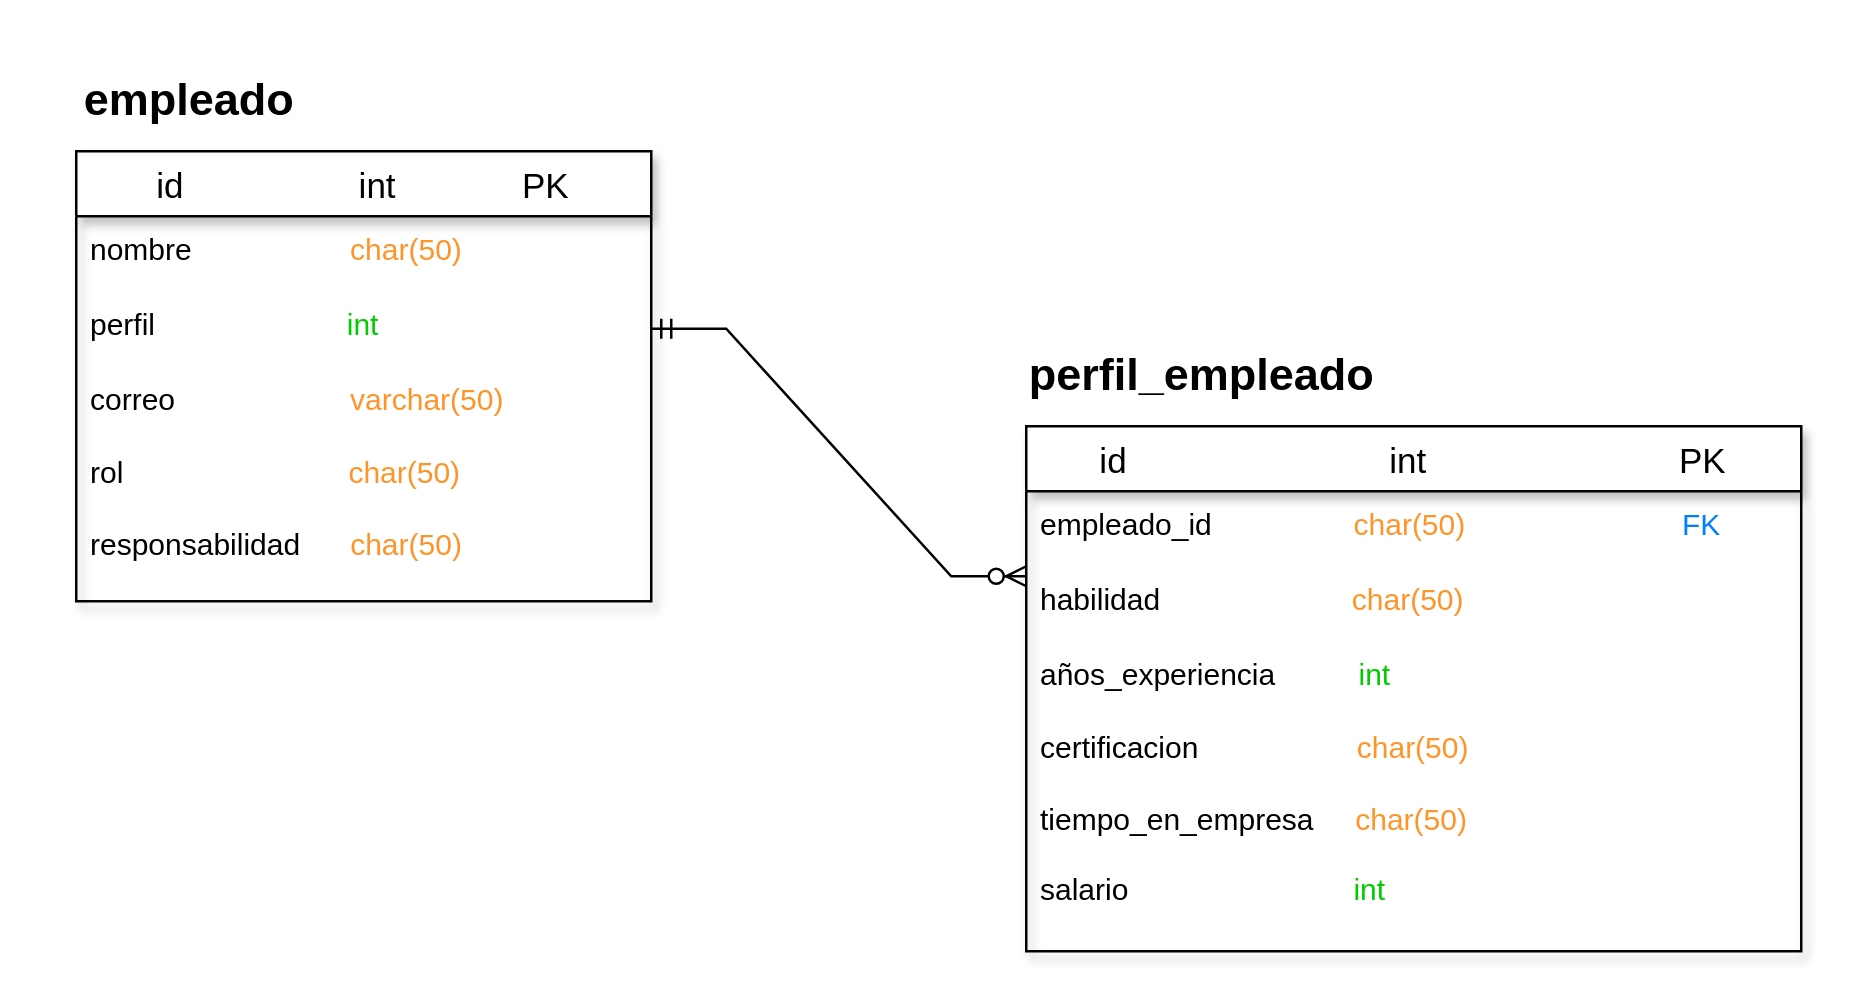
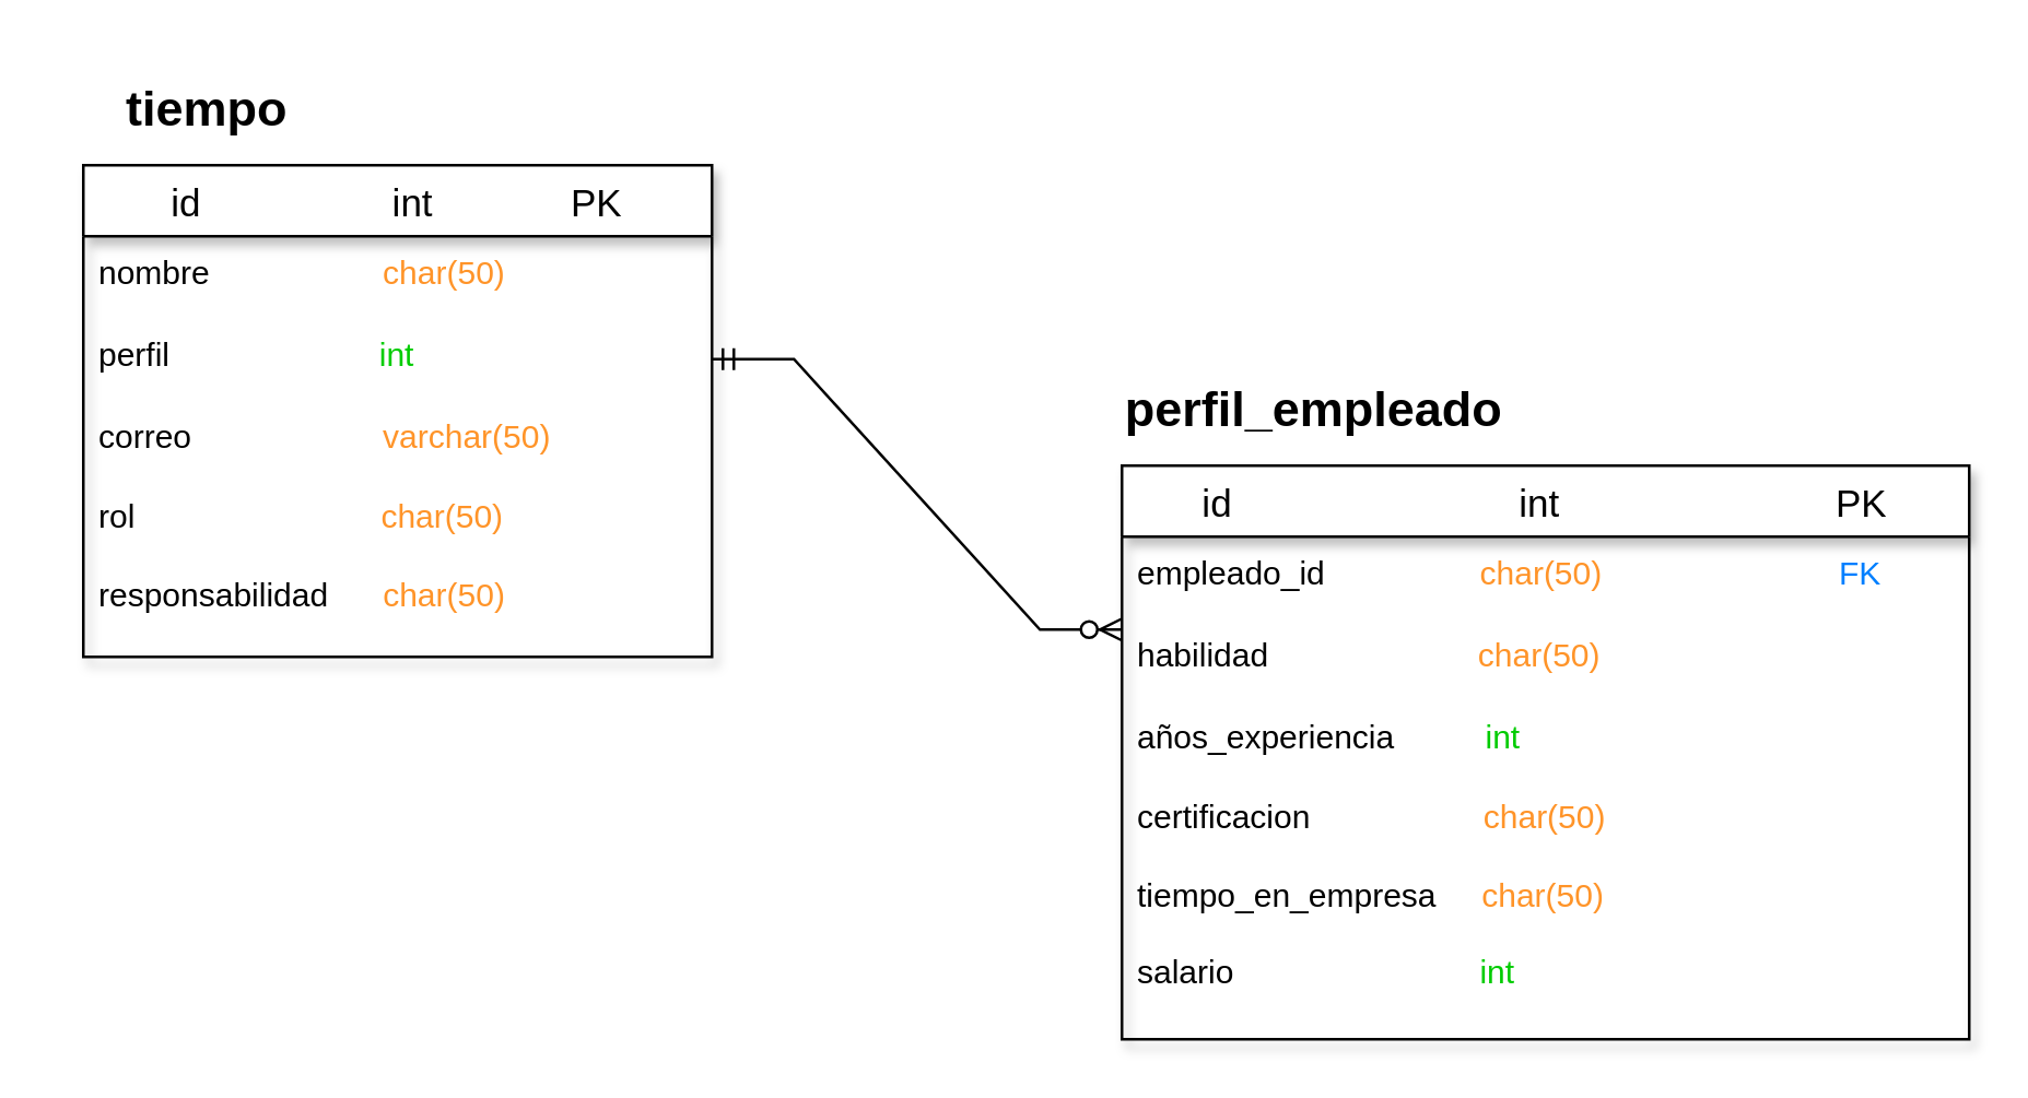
- <mxCell id="11" value="&lt;b&gt;&lt;font style=&quot;font-size: 18px;&quot;&gt;empleado&lt;/font&gt;&lt;/b&gt;" style="text;html=1;align=center;verticalAlign=middle;resizable=0;points=[];autosize=1;strokeColor=none;fillColor=none;" vertex="1" parent="1"><mxGeometry x="20" y="20" width="110" height="40" as="geometry" /></mxCell>
+ <mxCell id="11" value="&lt;b&gt;&lt;font style=&quot;font-size: 18px;&quot;&gt;tiempo&lt;/font&gt;&lt;/b&gt;" style="text;html=1;align=center;verticalAlign=middle;resizable=0;points=[];autosize=1;strokeColor=none;fillColor=none;" vertex="1" parent="1"><mxGeometry x="20" y="20" width="110" height="40" as="geometry" /></mxCell>
